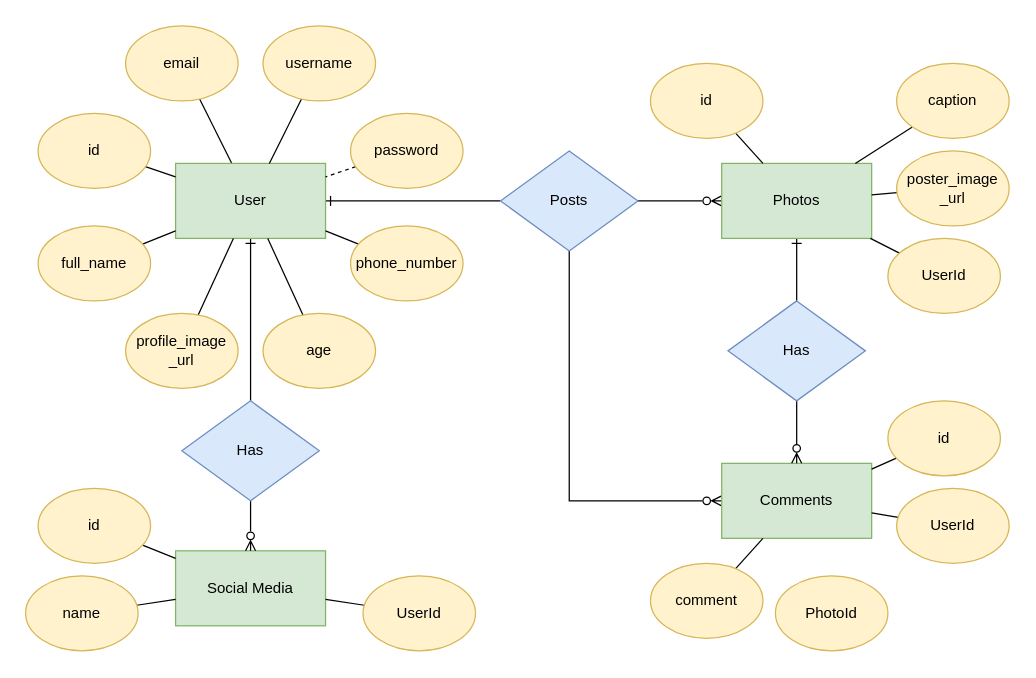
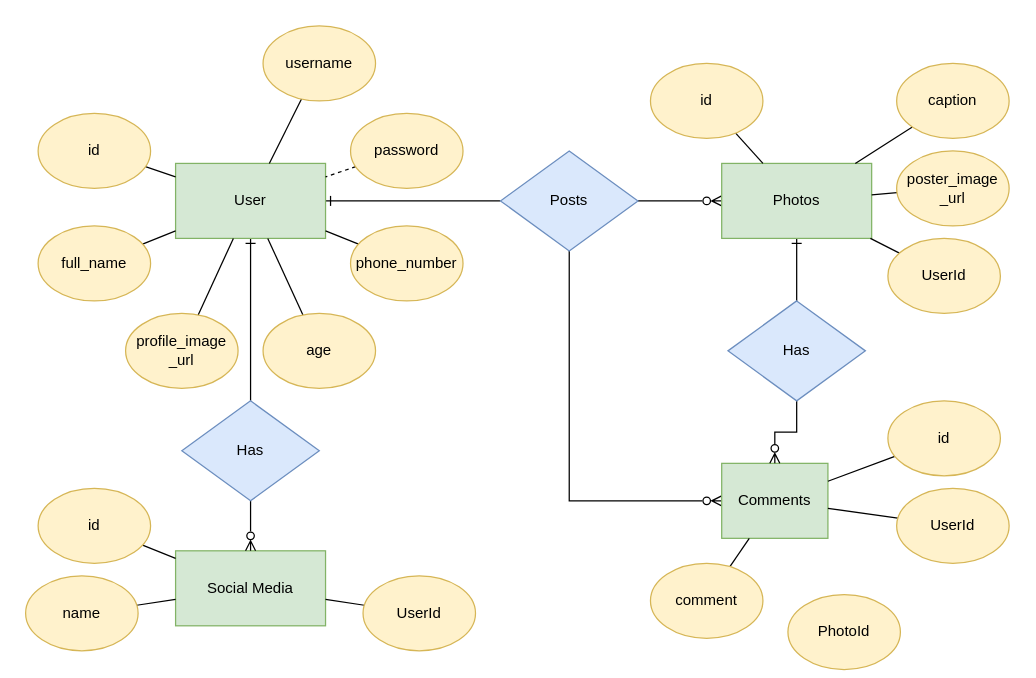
- <mxCell id="3" value="email" style="ellipse;whiteSpace=wrap;html=1;fillColor=#fff2cc;strokeColor=#d6b656;" vertex="1" parent="1"><mxGeometry x="100" y="20" width="90" height="60" as="geometry" /></mxCell>
- <mxCell id="2" style="rounded=0;orthogonalLoop=1;jettySize=auto;html=1;endArrow=none;endFill=0;" edge="1" parent="1" source="3" target="6"><mxGeometry relative="1" as="geometry" /></mxCell>
- <mxCell id="34" value="Comments" style="rounded=0;whiteSpace=wrap;html=1;fillColor=#d5e8d4;strokeColor=#82b366;" vertex="1" parent="1"><mxGeometry x="577" y="370" width="120" height="60" as="geometry" /></mxCell>
+ <mxCell id="34" value="Comments" style="rounded=0;whiteSpace=wrap;html=1;fillColor=#d5e8d4;strokeColor=#82b366;" vertex="1" parent="1"><mxGeometry x="577" y="370" width="85" height="60" as="geometry" /></mxCell>
- <mxCell id="37" value="PhotoId" style="ellipse;whiteSpace=wrap;html=1;fillColor=#fff2cc;strokeColor=#d6b656;" vertex="1" parent="1"><mxGeometry x="620" y="460" width="90" height="60" as="geometry" /></mxCell>
+ <mxCell id="37" value="PhotoId" style="ellipse;whiteSpace=wrap;html=1;fillColor=#fff2cc;strokeColor=#d6b656;" vertex="1" parent="1"><mxGeometry x="630" y="475" width="90" height="60" as="geometry" /></mxCell>
